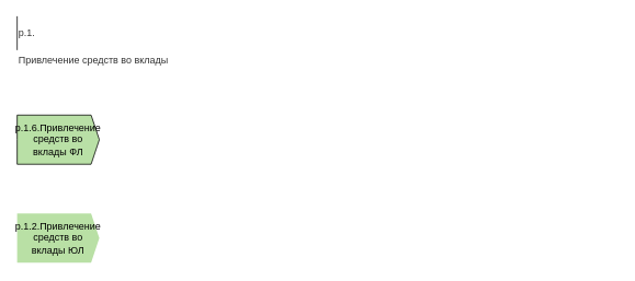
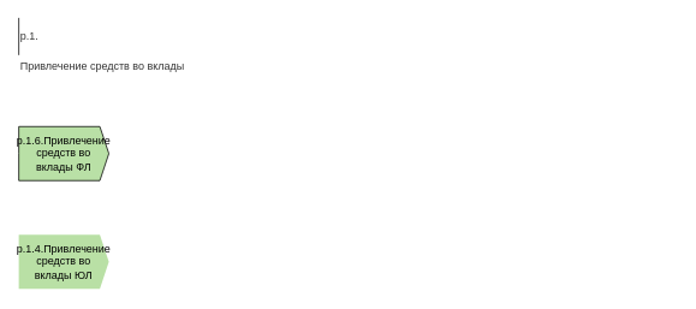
- <mxCell id="7" value="р.1.2.Привлечение средств во вклады ЮЛ" style="html=1;shadow=0;dashed=0;align=center;verticalAlign=middle;shape=mxgraph.arrows2.arrow;dy=0;dx=10;notch=0;whiteSpace=wrap;strokeColor=none;fillColor=#B9E0A5;" parent="1" vertex="1"><mxGeometry x="20" y="260" width="100" height="60" as="geometry" /></mxCell>
+ <mxCell id="7" value="р.1.4.Привлечение средств во вклады ЮЛ" style="html=1;shadow=0;dashed=0;align=center;verticalAlign=middle;shape=mxgraph.arrows2.arrow;dy=0;dx=10;notch=0;whiteSpace=wrap;strokeColor=none;fillColor=#B9E0A5;" parent="1" vertex="1"><mxGeometry x="20" y="260" width="100" height="60" as="geometry" /></mxCell>
